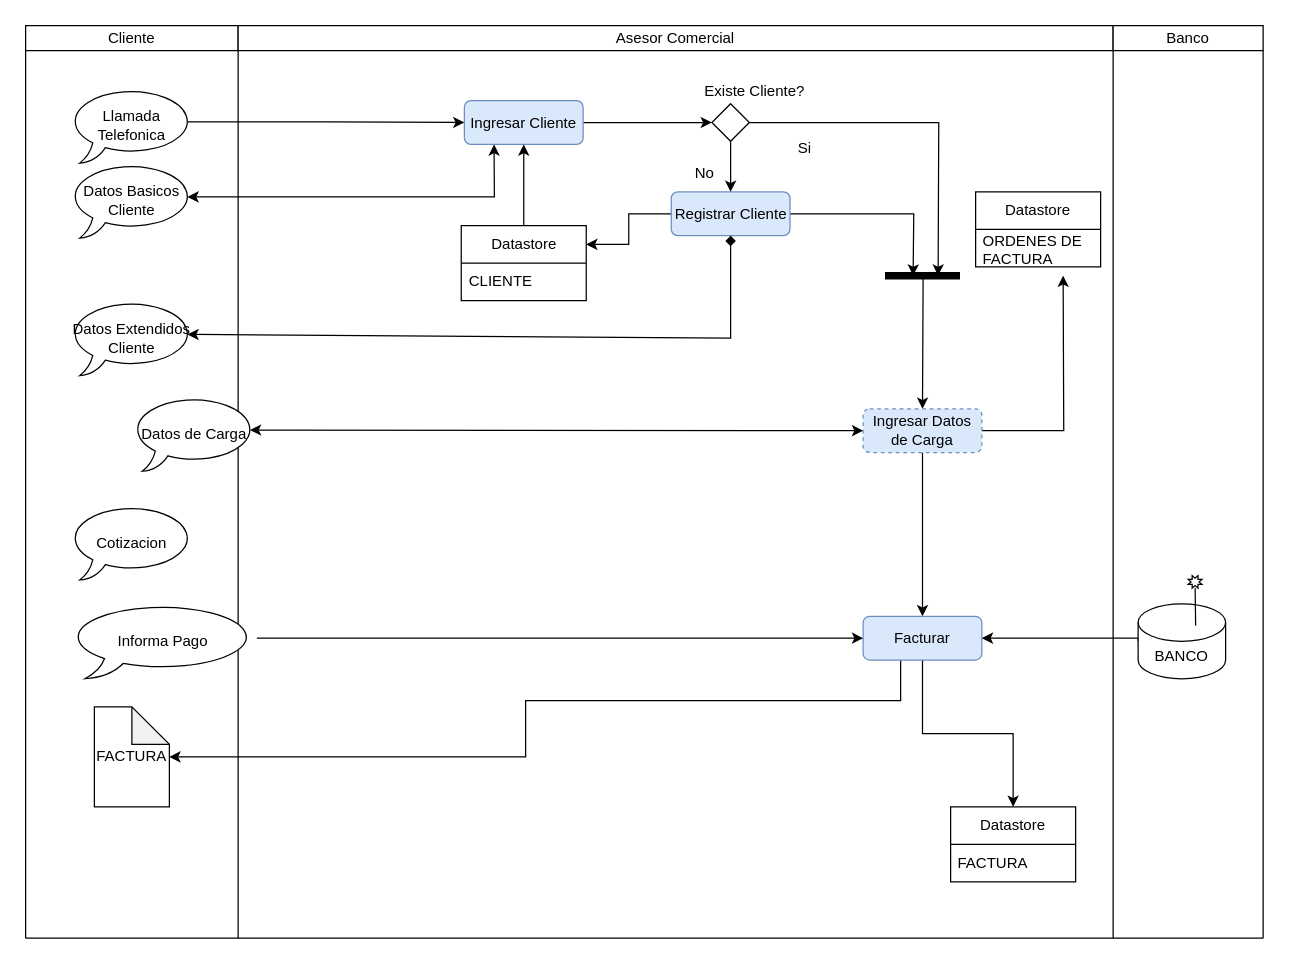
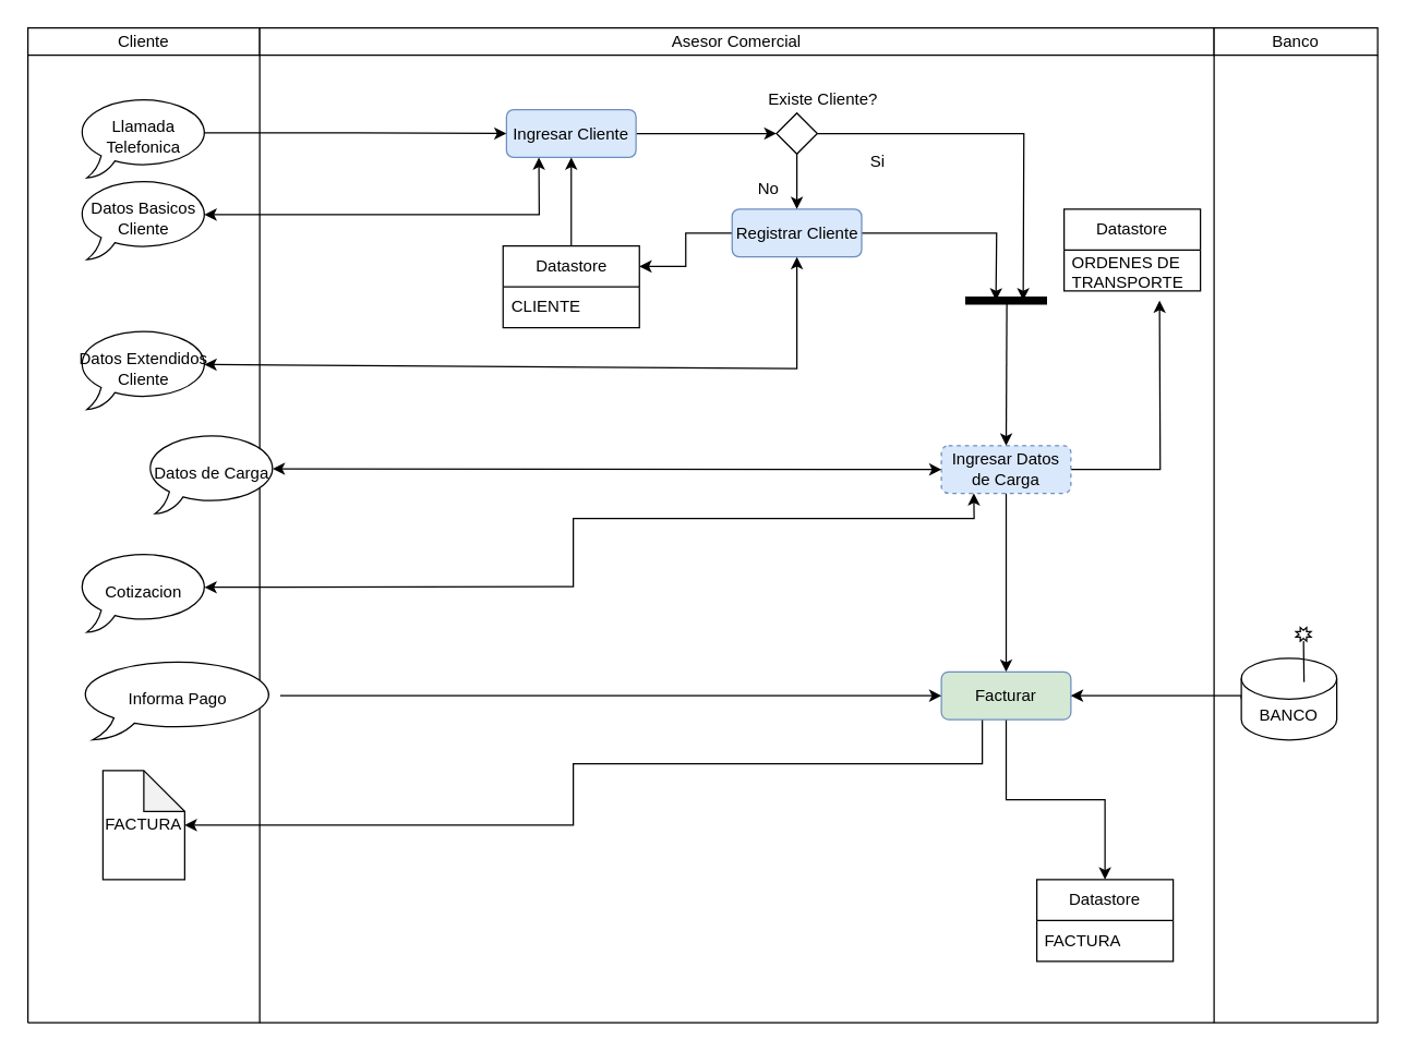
- <mxCell id="48" value="" style="endArrow=diamond;startArrow=classic;html=1;rounded=0;entryX=0.5;entryY=1;entryDx=0;entryDy=0;exitX=0.945;exitY=0.45;exitDx=0;exitDy=0;exitPerimeter=0;" edge="1" parent="1" source="32" target="11"><mxGeometry width="50" height="50" relative="1" as="geometry"><mxPoint x="420" y="390" as="sourcePoint" /><mxPoint x="470" y="340" as="targetPoint" /><Array as="points"><mxPoint x="584" y="270" /></Array></mxGeometry></mxCell>
+ <mxCell id="48" value="" style="endArrow=classic;startArrow=classic;html=1;rounded=0;entryX=0.5;entryY=1;entryDx=0;entryDy=0;exitX=0.945;exitY=0.45;exitDx=0;exitDy=0;exitPerimeter=0;" edge="1" parent="1" source="32" target="11"><mxGeometry width="50" height="50" relative="1" as="geometry"><mxPoint x="420" y="390" as="sourcePoint" /><mxPoint x="470" y="340" as="targetPoint" /><Array as="points"><mxPoint x="584" y="270" /></Array></mxGeometry></mxCell>
- <mxCell id="22" value="ORDENES DE FACTURA" style="text;strokeColor=none;fillColor=none;align=left;verticalAlign=middle;spacingLeft=4;spacingRight=4;overflow=hidden;points=[[0,0.5],[1,0.5]];portConstraint=eastwest;rotatable=0;whiteSpace=wrap;html=1;" parent="21" vertex="1"><mxGeometry y="30" width="100" height="30" as="geometry" /></mxCell>
+ <mxCell id="22" value="ORDENES DE TRANSPORTE" style="text;strokeColor=none;fillColor=none;align=left;verticalAlign=middle;spacingLeft=4;spacingRight=4;overflow=hidden;points=[[0,0.5],[1,0.5]];portConstraint=eastwest;rotatable=0;whiteSpace=wrap;html=1;" parent="21" vertex="1"><mxGeometry y="30" width="100" height="30" as="geometry" /></mxCell>
+ <mxCell id="51" value="" style="endArrow=classic;startArrow=classic;html=1;rounded=0;exitX=0.945;exitY=0.45;exitDx=0;exitDy=0;exitPerimeter=0;entryX=0.25;entryY=1;entryDx=0;entryDy=0;" edge="1" parent="1" source="34" target="20"><mxGeometry width="50" height="50" relative="1" as="geometry"><mxPoint x="420" y="390" as="sourcePoint" /><mxPoint x="620" y="340" as="targetPoint" /><Array as="points"><mxPoint x="420" y="430" /><mxPoint x="420" y="380" /><mxPoint x="714" y="380" /></Array></mxGeometry></mxCell>
- <mxCell id="25" value="Facturar" style="rounded=1;whiteSpace=wrap;html=1;fillColor=#dae8fc;strokeColor=#6c8ebf;" parent="1" vertex="1"><mxGeometry x="690" y="492.5" width="95" height="35" as="geometry" /></mxCell>
+ <mxCell id="25" value="Facturar" style="rounded=1;whiteSpace=wrap;html=1;fillColor=#d5e8d4;strokeColor=#6c8ebf;" parent="1" vertex="1"><mxGeometry x="690" y="492.5" width="95" height="35" as="geometry" /></mxCell>
